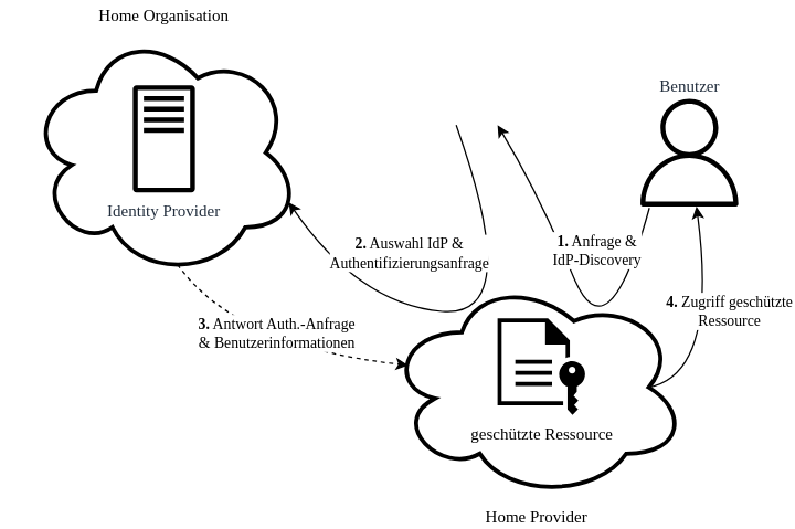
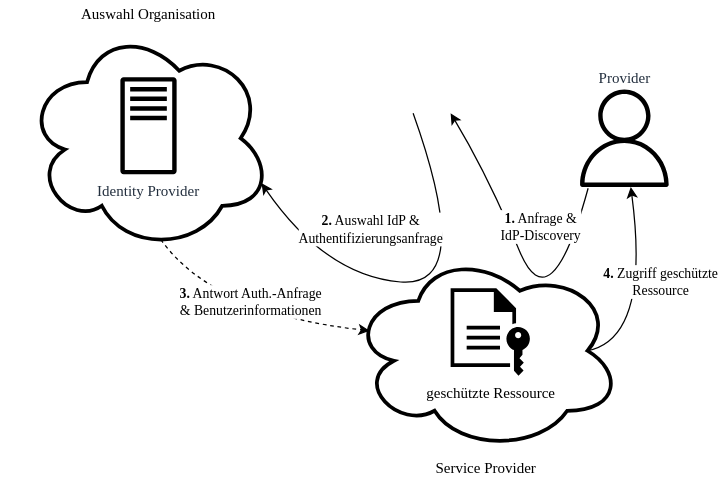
- <mxCell id="9" value="Home Organisation" style="ellipse;shape=cloud;whiteSpace=wrap;html=1;strokeWidth=3;fillColor=none;labelPosition=center;verticalLabelPosition=top;align=center;verticalAlign=bottom;fontFamily=Computer Modern Serif;fontSource=https%3A%2F%2Fcdn.jsdelivr.net%2Fgh%2Fbitmaks%2Fcm-web-fonts%40latest%2Ffont%2FSerif%2Fcmunrm.woff;" parent="1" vertex="1"><mxGeometry x="20" y="20" width="196.6" height="180" as="geometry" /></mxCell>
+ <mxCell id="9" value="Auswahl Organisation" style="ellipse;shape=cloud;whiteSpace=wrap;html=1;strokeWidth=3;fillColor=none;labelPosition=center;verticalLabelPosition=top;align=center;verticalAlign=bottom;fontFamily=Computer Modern Serif;fontSource=https%3A%2F%2Fcdn.jsdelivr.net%2Fgh%2Fbitmaks%2Fcm-web-fonts%40latest%2Ffont%2FSerif%2Fcmunrm.woff;" parent="1" vertex="1"><mxGeometry x="20" y="20" width="196.6" height="180" as="geometry" /></mxCell>
- <mxCell id="2" value="Benutzer" style="sketch=0;outlineConnect=0;fontColor=#232F3E;gradientColor=none;fillColor=#000000;strokeColor=none;dashed=0;verticalLabelPosition=top;verticalAlign=bottom;align=center;html=1;fontSize=12;fontStyle=0;aspect=fixed;pointerEvents=1;shape=mxgraph.aws4.user;labelPosition=center;fontFamily=Computer Modern Serif;fontSource=https%3A%2F%2Fcdn.jsdelivr.net%2Fgh%2Fbitmaks%2Fcm-web-fonts%40latest%2Ffont%2FSerif%2Fcmunrm.woff;" parent="1" vertex="1"><mxGeometry x="460" y="71" width="78" height="78" as="geometry" /></mxCell>
+ <mxCell id="2" value="Provider" style="sketch=0;outlineConnect=0;fontColor=#232F3E;gradientColor=none;fillColor=#000000;strokeColor=none;dashed=0;verticalLabelPosition=top;verticalAlign=bottom;align=center;html=1;fontSize=12;fontStyle=0;aspect=fixed;pointerEvents=1;shape=mxgraph.aws4.user;labelPosition=center;fontFamily=Computer Modern Serif;fontSource=https%3A%2F%2Fcdn.jsdelivr.net%2Fgh%2Fbitmaks%2Fcm-web-fonts%40latest%2Ffont%2FSerif%2Fcmunrm.woff;" parent="1" vertex="1"><mxGeometry x="460" y="71" width="78" height="78" as="geometry" /></mxCell>
- <mxCell id="4" value="Home Provider" style="ellipse;shape=cloud;whiteSpace=wrap;html=1;strokeWidth=3;fillColor=none;labelPosition=center;verticalLabelPosition=bottom;align=center;verticalAlign=top;fontFamily=Computer Modern Serif;fontSource=https%3A%2F%2Fcdn.jsdelivr.net%2Fgh%2Fbitmaks%2Fcm-web-fonts%40latest%2Ffont%2FSerif%2Fcmunrm.woff;" parent="1" vertex="1"><mxGeometry x="280" y="200" width="216.6" height="160" as="geometry" /></mxCell>
+ <mxCell id="4" value="Service Provider" style="ellipse;shape=cloud;whiteSpace=wrap;html=1;strokeWidth=3;fillColor=none;labelPosition=center;verticalLabelPosition=bottom;align=center;verticalAlign=top;fontFamily=Computer Modern Serif;fontSource=https%3A%2F%2Fcdn.jsdelivr.net%2Fgh%2Fbitmaks%2Fcm-web-fonts%40latest%2Ffont%2FSerif%2Fcmunrm.woff;" parent="1" vertex="1"><mxGeometry x="280" y="200" width="216.6" height="160" as="geometry" /></mxCell>
